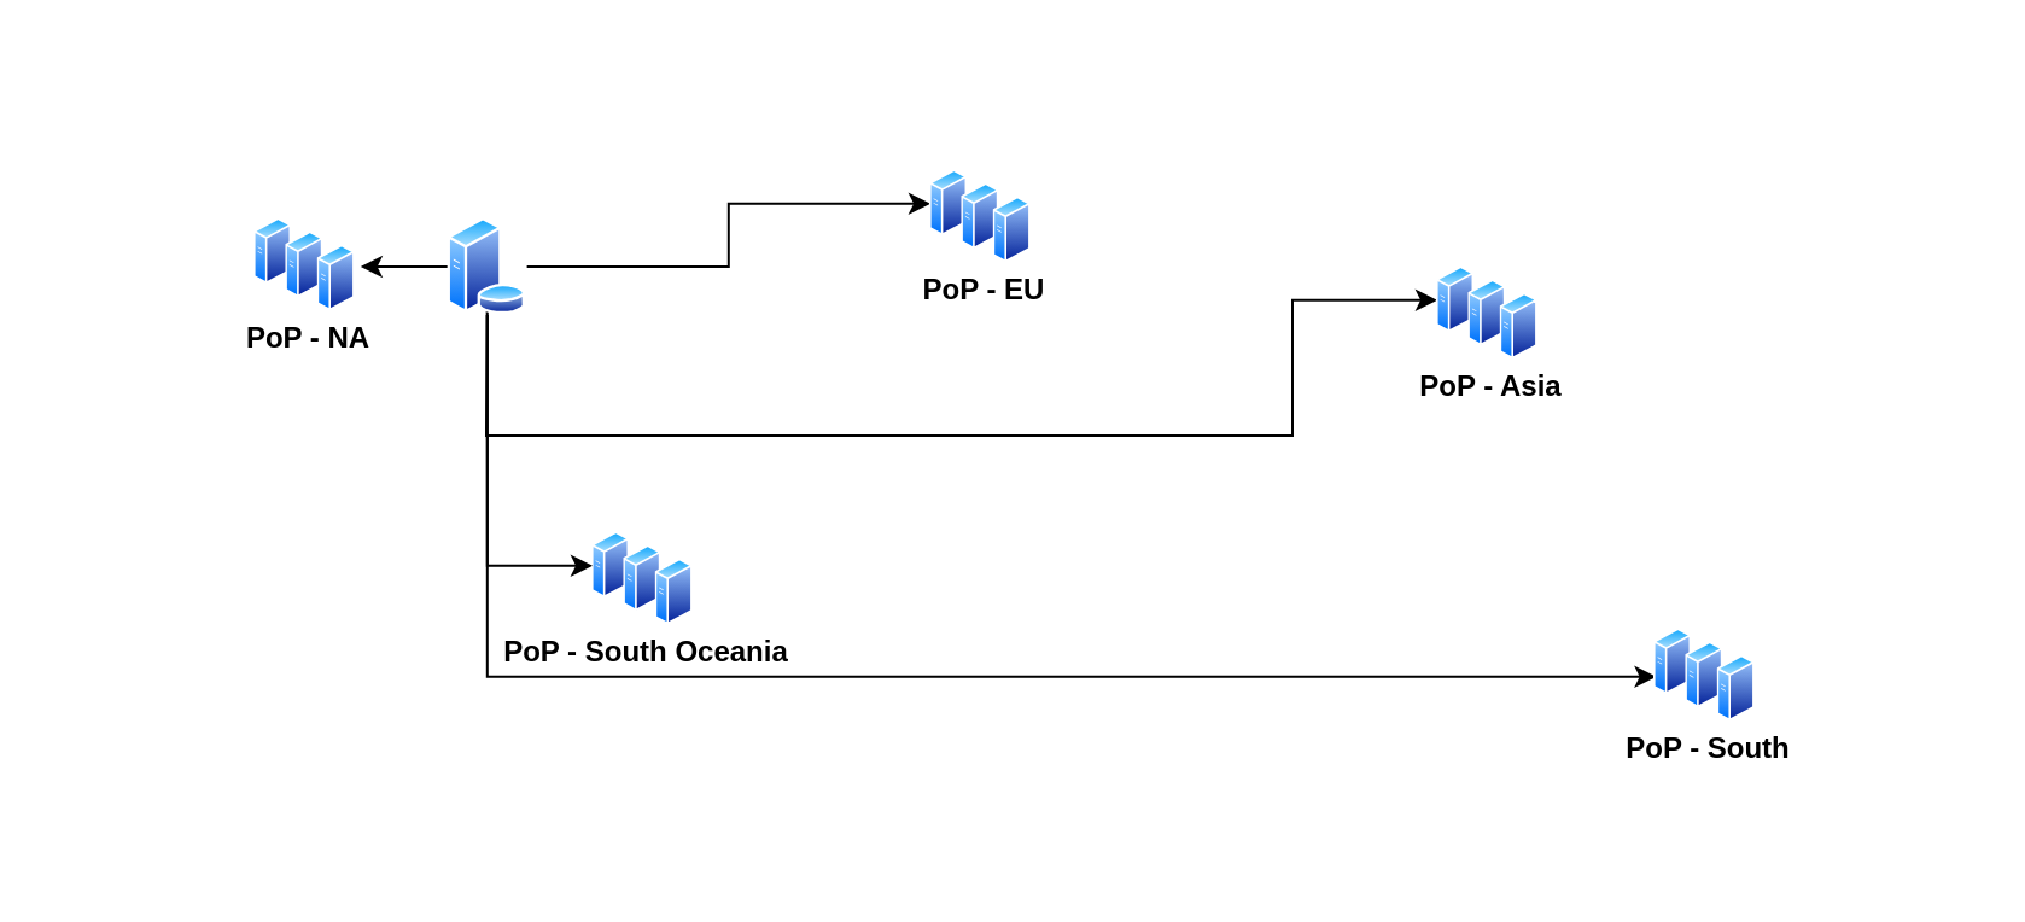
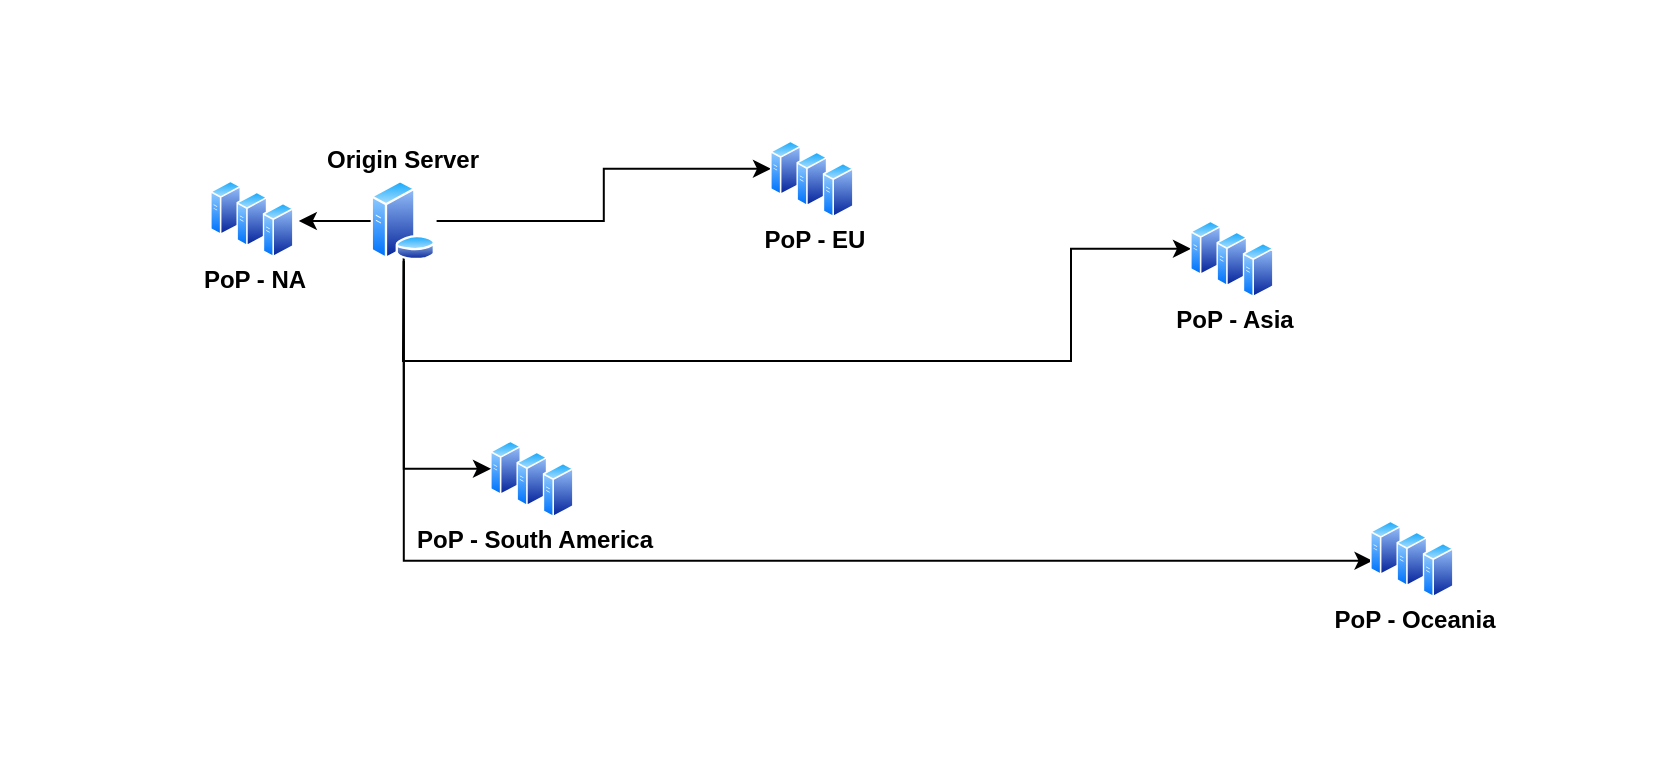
+ <mxCell id="33" value="&lt;b&gt;Origin Server&lt;br&gt;&lt;/b&gt;" style="text;html=1;align=center;verticalAlign=middle;resizable=0;points=[];autosize=1;strokeColor=none;fillColor=none;fontSize=12;" vertex="1" parent="31"><mxGeometry width="90" height="20" as="geometry" /></mxCell>
- <mxCell id="39" value="&lt;b&gt;&lt;font style=&quot;font-size: 12px&quot;&gt;PoP - South Oceania&lt;/font&gt;&lt;/b&gt;" style="text;html=1;align=center;verticalAlign=middle;resizable=0;points=[];autosize=1;strokeColor=none;fillColor=none;fontSize=14;" vertex="1" parent="34"><mxGeometry x="-42.66" y="38.889" width="130" height="20" as="geometry" /></mxCell>
+ <mxCell id="39" value="&lt;b&gt;&lt;font style=&quot;font-size: 12px&quot;&gt;PoP - South America&lt;/font&gt;&lt;/b&gt;" style="text;html=1;align=center;verticalAlign=middle;resizable=0;points=[];autosize=1;strokeColor=none;fillColor=none;fontSize=14;" vertex="1" parent="34"><mxGeometry x="-42.66" y="38.889" width="130" height="20" as="geometry" /></mxCell>
- <mxCell id="18" value="&lt;b&gt;&lt;font style=&quot;font-size: 12px&quot;&gt;PoP - South&lt;/font&gt;&lt;/b&gt;" style="text;html=1;align=center;verticalAlign=middle;resizable=0;points=[];autosize=1;strokeColor=none;fillColor=none;fontSize=14;" vertex="1" parent="13"><mxGeometry x="-27.66" y="38.889" width="100" height="20" as="geometry" /></mxCell>
+ <mxCell id="18" value="&lt;b&gt;&lt;font style=&quot;font-size: 12px&quot;&gt;PoP - Oceania&lt;/font&gt;&lt;/b&gt;" style="text;html=1;align=center;verticalAlign=middle;resizable=0;points=[];autosize=1;strokeColor=none;fillColor=none;fontSize=14;" vertex="1" parent="13"><mxGeometry x="-27.66" y="38.889" width="100" height="20" as="geometry" /></mxCell>
